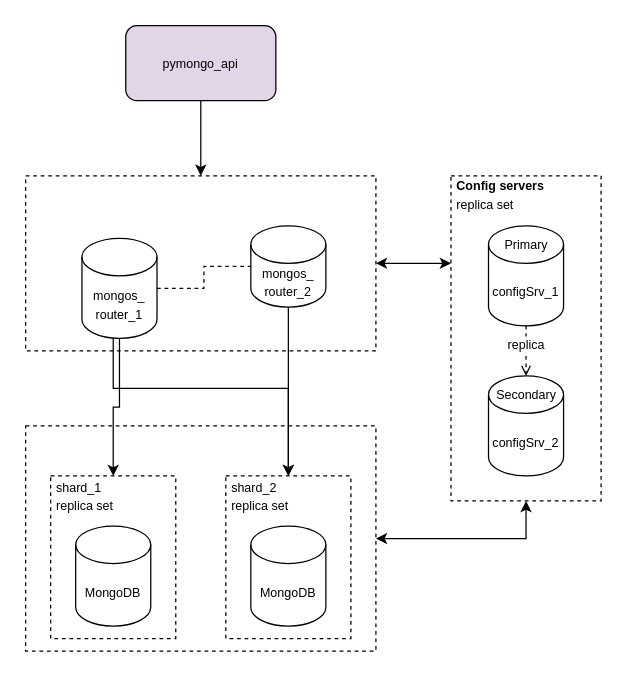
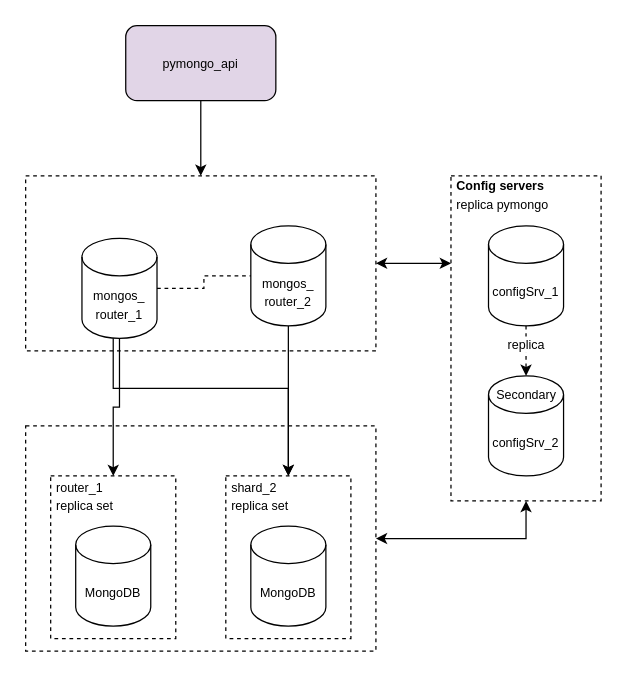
- <mxCell id="20" value="&lt;b&gt;&lt;font style=&quot;font-size: 10px;&quot;&gt;&amp;nbsp;Config servers&lt;/font&gt;&lt;/b&gt;&lt;div&gt;&lt;span style=&quot;font-size: 10px;&quot;&gt;&amp;nbsp;replica set&lt;/span&gt;&lt;b&gt;&lt;font style=&quot;font-size: 10px;&quot;&gt;&lt;br&gt;&lt;/font&gt;&lt;/b&gt;&lt;/div&gt;" style="text;html=1;align=left;verticalAlign=middle;resizable=0;points=[];autosize=1;strokeColor=none;fillColor=none;" parent="1" vertex="1"><mxGeometry x="360" y="135" width="100" height="40" as="geometry" /></mxCell>
+ <mxCell id="20" value="&lt;b&gt;&lt;font style=&quot;font-size: 10px;&quot;&gt;&amp;nbsp;Config servers&lt;/font&gt;&lt;/b&gt;&lt;div&gt;&lt;span style=&quot;font-size: 10px;&quot;&gt;&amp;nbsp;replica pymongo&lt;/span&gt;&lt;b&gt;&lt;font style=&quot;font-size: 10px;&quot;&gt;&lt;br&gt;&lt;/font&gt;&lt;/b&gt;&lt;/div&gt;" style="text;html=1;align=left;verticalAlign=middle;resizable=0;points=[];autosize=1;strokeColor=none;fillColor=none;" parent="1" vertex="1"><mxGeometry x="360" y="135" width="100" height="40" as="geometry" /></mxCell>
- <mxCell id="26" value="&lt;font style=&quot;font-size: 10px;&quot;&gt;Primary&lt;/font&gt;" style="text;html=1;align=center;verticalAlign=middle;resizable=0;points=[];autosize=1;strokeColor=none;fillColor=none;" parent="1" vertex="1"><mxGeometry x="390" y="180" width="60" height="30" as="geometry" /></mxCell>
- <mxCell id="6" value="&lt;span style=&quot;font-size: 10px; text-wrap: nowrap;&quot;&gt;mongos_&lt;br&gt;router_2&lt;/span&gt;" style="shape=cylinder3;whiteSpace=wrap;html=1;boundedLbl=1;backgroundOutline=1;size=15;" parent="1" vertex="1"><mxGeometry x="200" y="180" width="60" height="65" as="geometry" /></mxCell>
+ <mxCell id="6" value="&lt;span style=&quot;font-size: 10px; text-wrap: nowrap;&quot;&gt;mongos_&lt;br&gt;router_2&lt;/span&gt;" style="shape=cylinder3;whiteSpace=wrap;html=1;boundedLbl=1;backgroundOutline=1;size=15;" parent="1" vertex="1"><mxGeometry x="200" y="180" width="60" height="80" as="geometry" /></mxCell>
- <mxCell id="24" style="edgeStyle=orthogonalEdgeStyle;rounded=0;orthogonalLoop=1;jettySize=auto;html=1;entryX=0.5;entryY=0;entryDx=0;entryDy=0;entryPerimeter=0;dashed=1;endArrow=open;" parent="1" source="19" target="18" edge="1"><mxGeometry relative="1" as="geometry" /></mxCell>
+ <mxCell id="24" style="edgeStyle=orthogonalEdgeStyle;rounded=0;orthogonalLoop=1;jettySize=auto;html=1;entryX=0.5;entryY=0;entryDx=0;entryDy=0;entryPerimeter=0;dashed=1;" parent="1" source="19" target="18" edge="1"><mxGeometry relative="1" as="geometry" /></mxCell>
- <mxCell id="15" value="&lt;font style=&quot;font-size: 10px;&quot;&gt;&amp;nbsp;shard_1&lt;/font&gt;&lt;div&gt;&lt;font style=&quot;font-size: 10px;&quot;&gt;&amp;nbsp;replica set&lt;/font&gt;&lt;/div&gt;" style="text;html=1;align=left;verticalAlign=middle;resizable=0;points=[];autosize=1;strokeColor=none;fillColor=none;" parent="1" vertex="1"><mxGeometry x="40" y="375" width="66" height="41" as="geometry" /></mxCell>
+ <mxCell id="15" value="&lt;font style=&quot;font-size: 10px;&quot;&gt;&amp;nbsp;router_1&lt;/font&gt;&lt;div&gt;&lt;font style=&quot;font-size: 10px;&quot;&gt;&amp;nbsp;replica set&lt;/font&gt;&lt;/div&gt;" style="text;html=1;align=left;verticalAlign=middle;resizable=0;points=[];autosize=1;strokeColor=none;fillColor=none;" parent="1" vertex="1"><mxGeometry x="40" y="375" width="66" height="41" as="geometry" /></mxCell>
